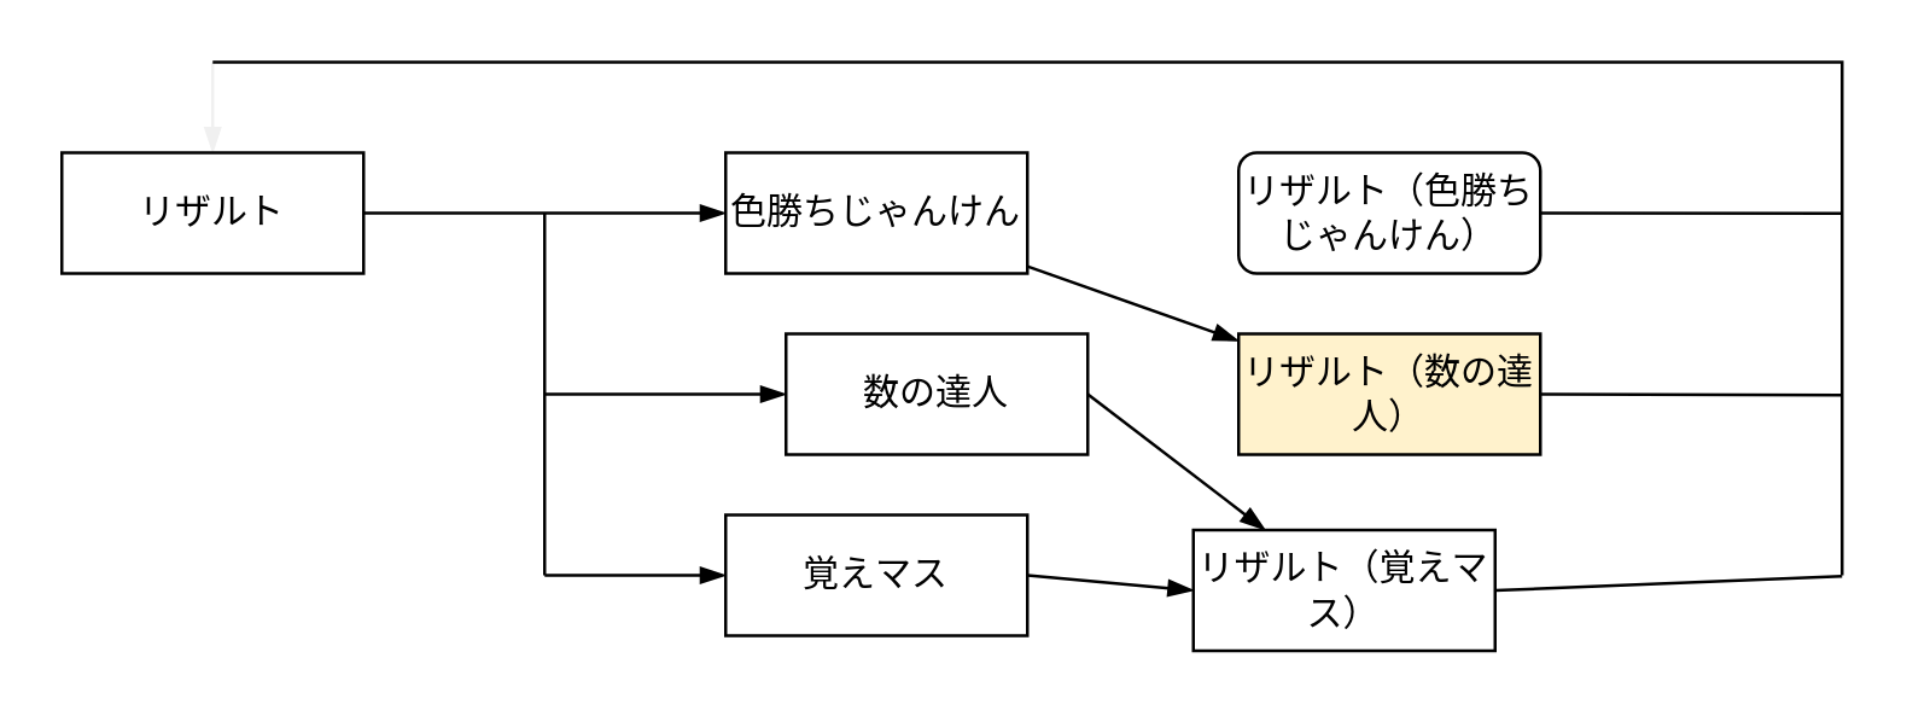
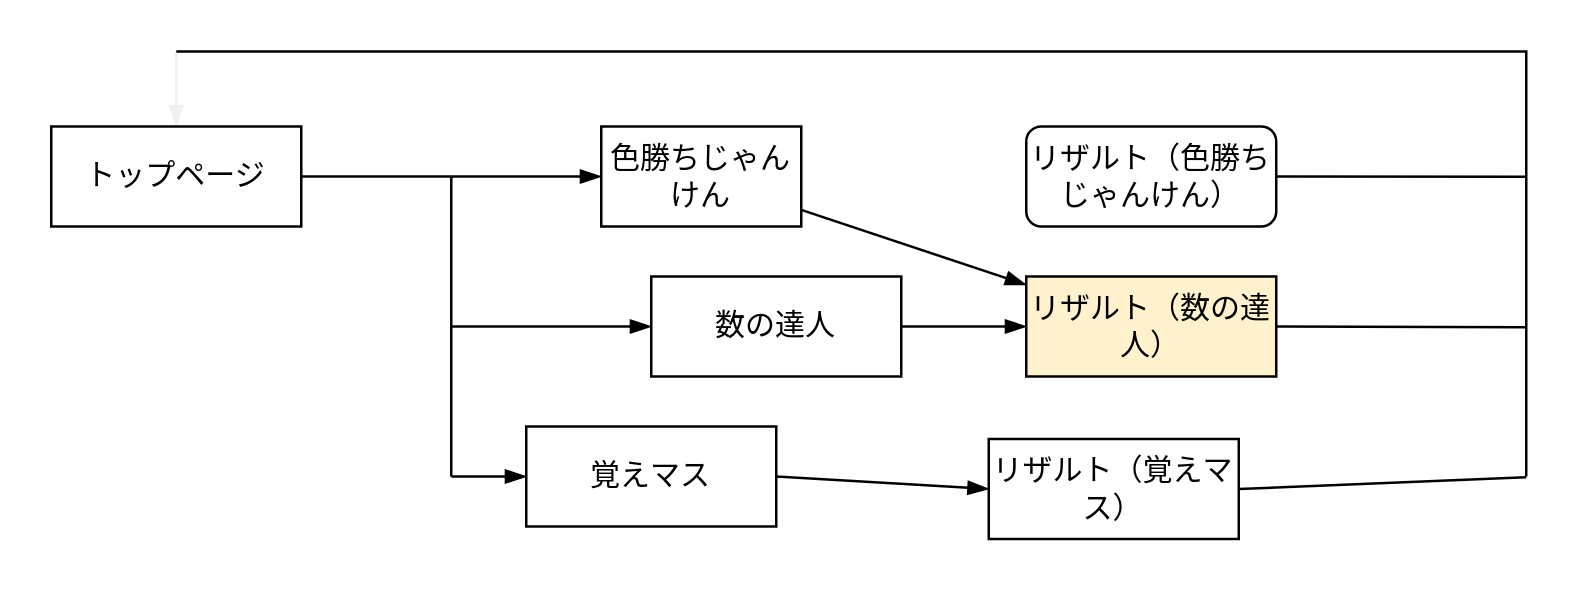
- <mxCell id="5" value="リザルト" style="whiteSpace=wrap;html=1;align=center;" parent="1" vertex="1"><mxGeometry x="20" y="50" width="100" height="40" as="geometry" /></mxCell>
+ <mxCell id="5" value="トップページ" style="whiteSpace=wrap;html=1;align=center;" parent="1" vertex="1"><mxGeometry x="20" y="50" width="100" height="40" as="geometry" /></mxCell>
- <mxCell id="10" value="色勝ちじゃんけん" style="whiteSpace=wrap;html=1;align=center;" parent="1" vertex="1"><mxGeometry x="240" y="50" width="100" height="40" as="geometry" /></mxCell>
+ <mxCell id="10" value="色勝ちじゃんけん" style="whiteSpace=wrap;html=1;align=center;" parent="1" vertex="1"><mxGeometry x="240" y="50" width="80" height="40" as="geometry" /></mxCell>
- <mxCell id="7" style="edgeStyle=none;html=1;exitX=1;exitY=0.5;exitDx=0;exitDy=0;endArrow=blockThin;endFill=1;endSize=6;rounded=0;" parent="1" source="8" target="19" edge="1"><mxGeometry relative="1" as="geometry" /></mxCell>
+ <mxCell id="7" style="edgeStyle=none;html=1;exitX=1;exitY=0.5;exitDx=0;exitDy=0;endArrow=blockThin;endFill=1;endSize=6;rounded=0;" parent="1" source="8" target="15" edge="1"><mxGeometry relative="1" as="geometry" /></mxCell>
- <mxCell id="13" value="覚えマス" style="whiteSpace=wrap;html=1;align=center;" parent="1" vertex="1"><mxGeometry x="240" y="170" width="100" height="40" as="geometry" /></mxCell>
+ <mxCell id="13" value="覚えマス" style="whiteSpace=wrap;html=1;align=center;" parent="1" vertex="1"><mxGeometry x="210" y="170" width="100" height="40" as="geometry" /></mxCell>
